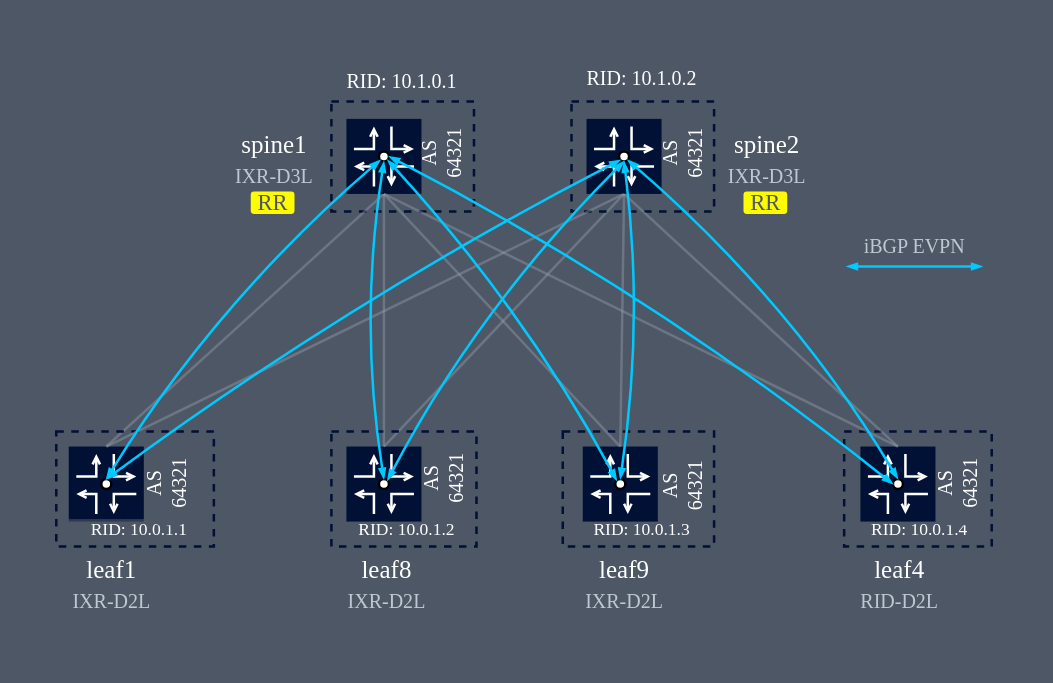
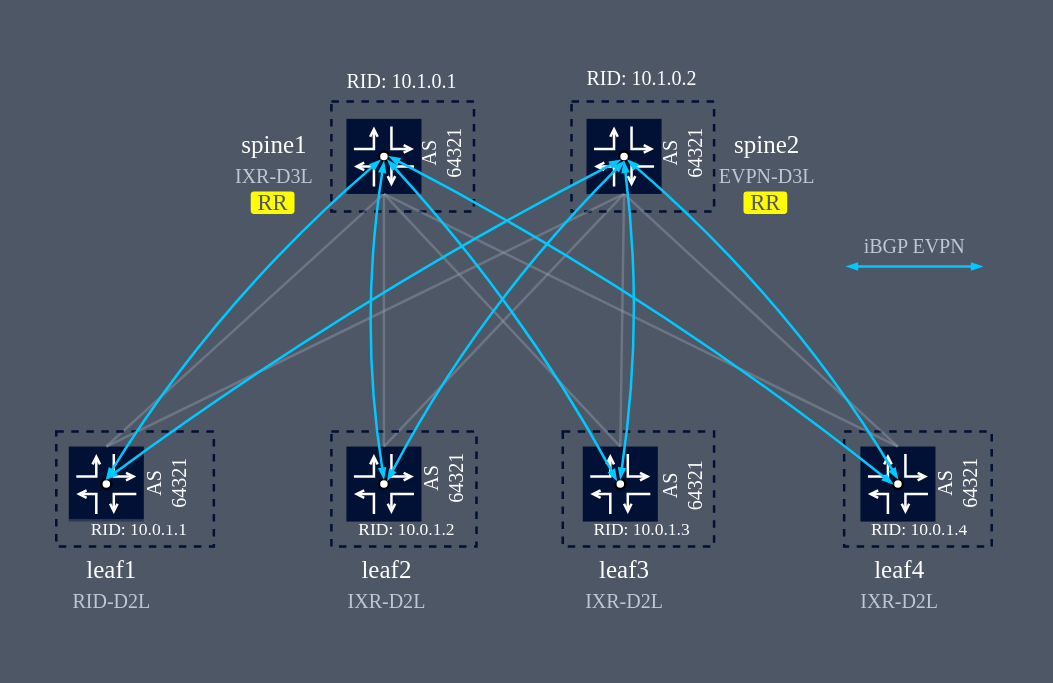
- <mxCell id="58" value="&lt;font&gt;spine2&lt;br&gt;&lt;span style=&quot;color: rgb(190 , 200 , 210)&quot;&gt;&lt;font style=&quot;font-size: 8px&quot;&gt;IXR-D3L&lt;/font&gt;&lt;/span&gt;&lt;br&gt;&lt;/font&gt;" style="text;html=1;align=center;verticalAlign=middle;resizable=0;points=[];autosize=1;fontSize=10;fontFamily=Manrope;fontStyle=0;fontColor=#FFFFFF;connectable=0;" parent="1" vertex="1"><mxGeometry x="281" y="44.5" width="49" height="36" as="geometry" /></mxCell>
+ <mxCell id="58" value="&lt;font&gt;spine2&lt;br&gt;&lt;span style=&quot;color: rgb(190 , 200 , 210)&quot;&gt;&lt;font style=&quot;font-size: 8px&quot;&gt;EVPN-D3L&lt;/font&gt;&lt;/span&gt;&lt;br&gt;&lt;/font&gt;" style="text;html=1;align=center;verticalAlign=middle;resizable=0;points=[];autosize=1;fontSize=10;fontFamily=Manrope;fontStyle=0;fontColor=#FFFFFF;connectable=0;" parent="1" vertex="1"><mxGeometry x="281" y="44.5" width="49" height="36" as="geometry" /></mxCell>
- <mxCell id="43" value="&lt;font&gt;leaf1&lt;br&gt;&lt;font style=&quot;font-size: 8px&quot; color=&quot;#bec8d2&quot;&gt;IXR-D2L&lt;/font&gt;&lt;br&gt;&lt;/font&gt;" style="text;html=1;align=center;verticalAlign=middle;resizable=0;points=[];autosize=1;fontSize=10;fontFamily=Manrope;fontStyle=0;fontColor=#FFFFFF;" parent="1" vertex="1"><mxGeometry x="20" y="215" width="47" height="36" as="geometry" /></mxCell>
+ <mxCell id="43" value="&lt;font&gt;leaf1&lt;br&gt;&lt;font style=&quot;font-size: 8px&quot; color=&quot;#bec8d2&quot;&gt;RID-D2L&lt;/font&gt;&lt;br&gt;&lt;/font&gt;" style="text;html=1;align=center;verticalAlign=middle;resizable=0;points=[];autosize=1;fontSize=10;fontFamily=Manrope;fontStyle=0;fontColor=#FFFFFF;" parent="1" vertex="1"><mxGeometry x="20" y="215" width="47" height="36" as="geometry" /></mxCell>
- <mxCell id="47" value="&lt;font&gt;leaf8&lt;br&gt;&lt;font style=&quot;font-size: 8px&quot; color=&quot;#bec8d2&quot;&gt;IXR-D2L&lt;/font&gt;&lt;br&gt;&lt;/font&gt;" style="text;html=1;align=center;verticalAlign=middle;resizable=0;points=[];autosize=1;fontSize=10;fontFamily=Manrope;fontStyle=0;fontColor=#FFFFFF;" parent="1" vertex="1"><mxGeometry x="130" y="215" width="47" height="36" as="geometry" /></mxCell>
+ <mxCell id="47" value="&lt;font&gt;leaf2&lt;br&gt;&lt;font style=&quot;font-size: 8px&quot; color=&quot;#bec8d2&quot;&gt;IXR-D2L&lt;/font&gt;&lt;br&gt;&lt;/font&gt;" style="text;html=1;align=center;verticalAlign=middle;resizable=0;points=[];autosize=1;fontSize=10;fontFamily=Manrope;fontStyle=0;fontColor=#FFFFFF;" parent="1" vertex="1"><mxGeometry x="130" y="215" width="47" height="36" as="geometry" /></mxCell>
- <mxCell id="60" value="&lt;font&gt;leaf9&lt;br&gt;&lt;font style=&quot;font-size: 8px&quot; color=&quot;#bec8d2&quot;&gt;IXR-D2L&lt;/font&gt;&lt;br&gt;&lt;/font&gt;" style="text;html=1;align=center;verticalAlign=middle;resizable=0;points=[];autosize=1;fontSize=10;fontFamily=Manrope;fontStyle=0;fontColor=#FFFFFF;" parent="1" vertex="1"><mxGeometry x="225.5" y="215" width="47" height="36" as="geometry" /></mxCell>
+ <mxCell id="60" value="&lt;font&gt;leaf3&lt;br&gt;&lt;font style=&quot;font-size: 8px&quot; color=&quot;#bec8d2&quot;&gt;IXR-D2L&lt;/font&gt;&lt;br&gt;&lt;/font&gt;" style="text;html=1;align=center;verticalAlign=middle;resizable=0;points=[];autosize=1;fontSize=10;fontFamily=Manrope;fontStyle=0;fontColor=#FFFFFF;" parent="1" vertex="1"><mxGeometry x="225.5" y="215" width="47" height="36" as="geometry" /></mxCell>
- <mxCell id="68" value="&lt;font&gt;leaf4&lt;br&gt;&lt;font style=&quot;font-size: 8px&quot; color=&quot;#bec8d2&quot;&gt;RID-D2L&lt;/font&gt;&lt;br&gt;&lt;/font&gt;" style="text;html=1;align=center;verticalAlign=middle;resizable=0;points=[];autosize=1;fontSize=10;fontFamily=Manrope;fontStyle=0;fontColor=#FFFFFF;" parent="1" vertex="1"><mxGeometry x="335.5" y="215" width="47" height="36" as="geometry" /></mxCell>
+ <mxCell id="68" value="&lt;font&gt;leaf4&lt;br&gt;&lt;font style=&quot;font-size: 8px&quot; color=&quot;#bec8d2&quot;&gt;IXR-D2L&lt;/font&gt;&lt;br&gt;&lt;/font&gt;" style="text;html=1;align=center;verticalAlign=middle;resizable=0;points=[];autosize=1;fontSize=10;fontFamily=Manrope;fontStyle=0;fontColor=#FFFFFF;" parent="1" vertex="1"><mxGeometry x="335.5" y="215" width="47" height="36" as="geometry" /></mxCell>
